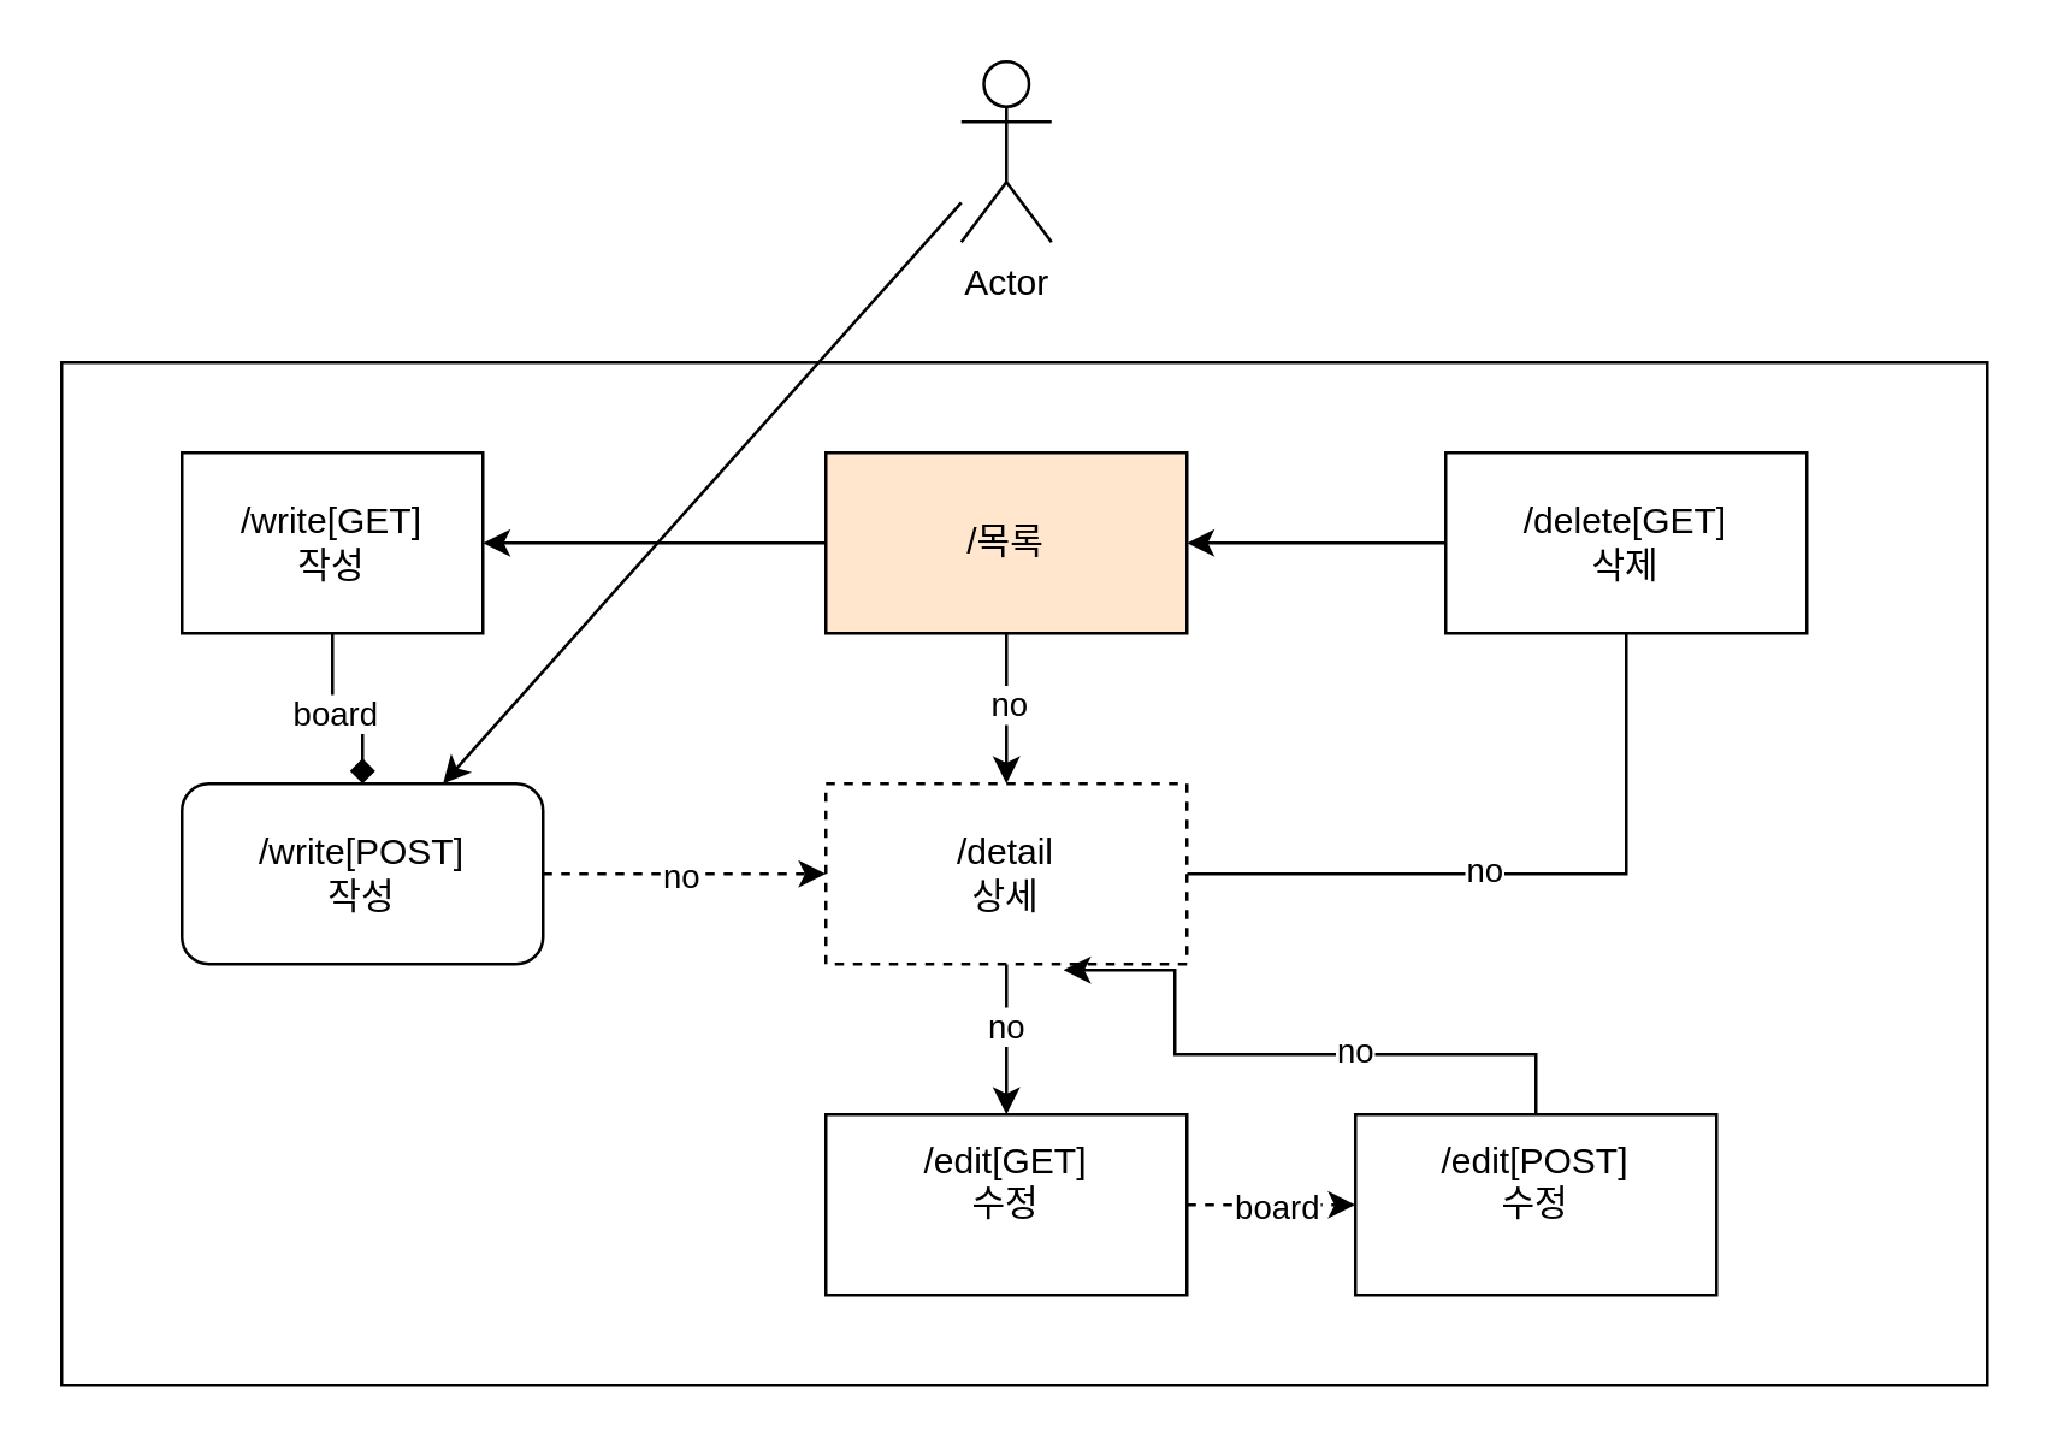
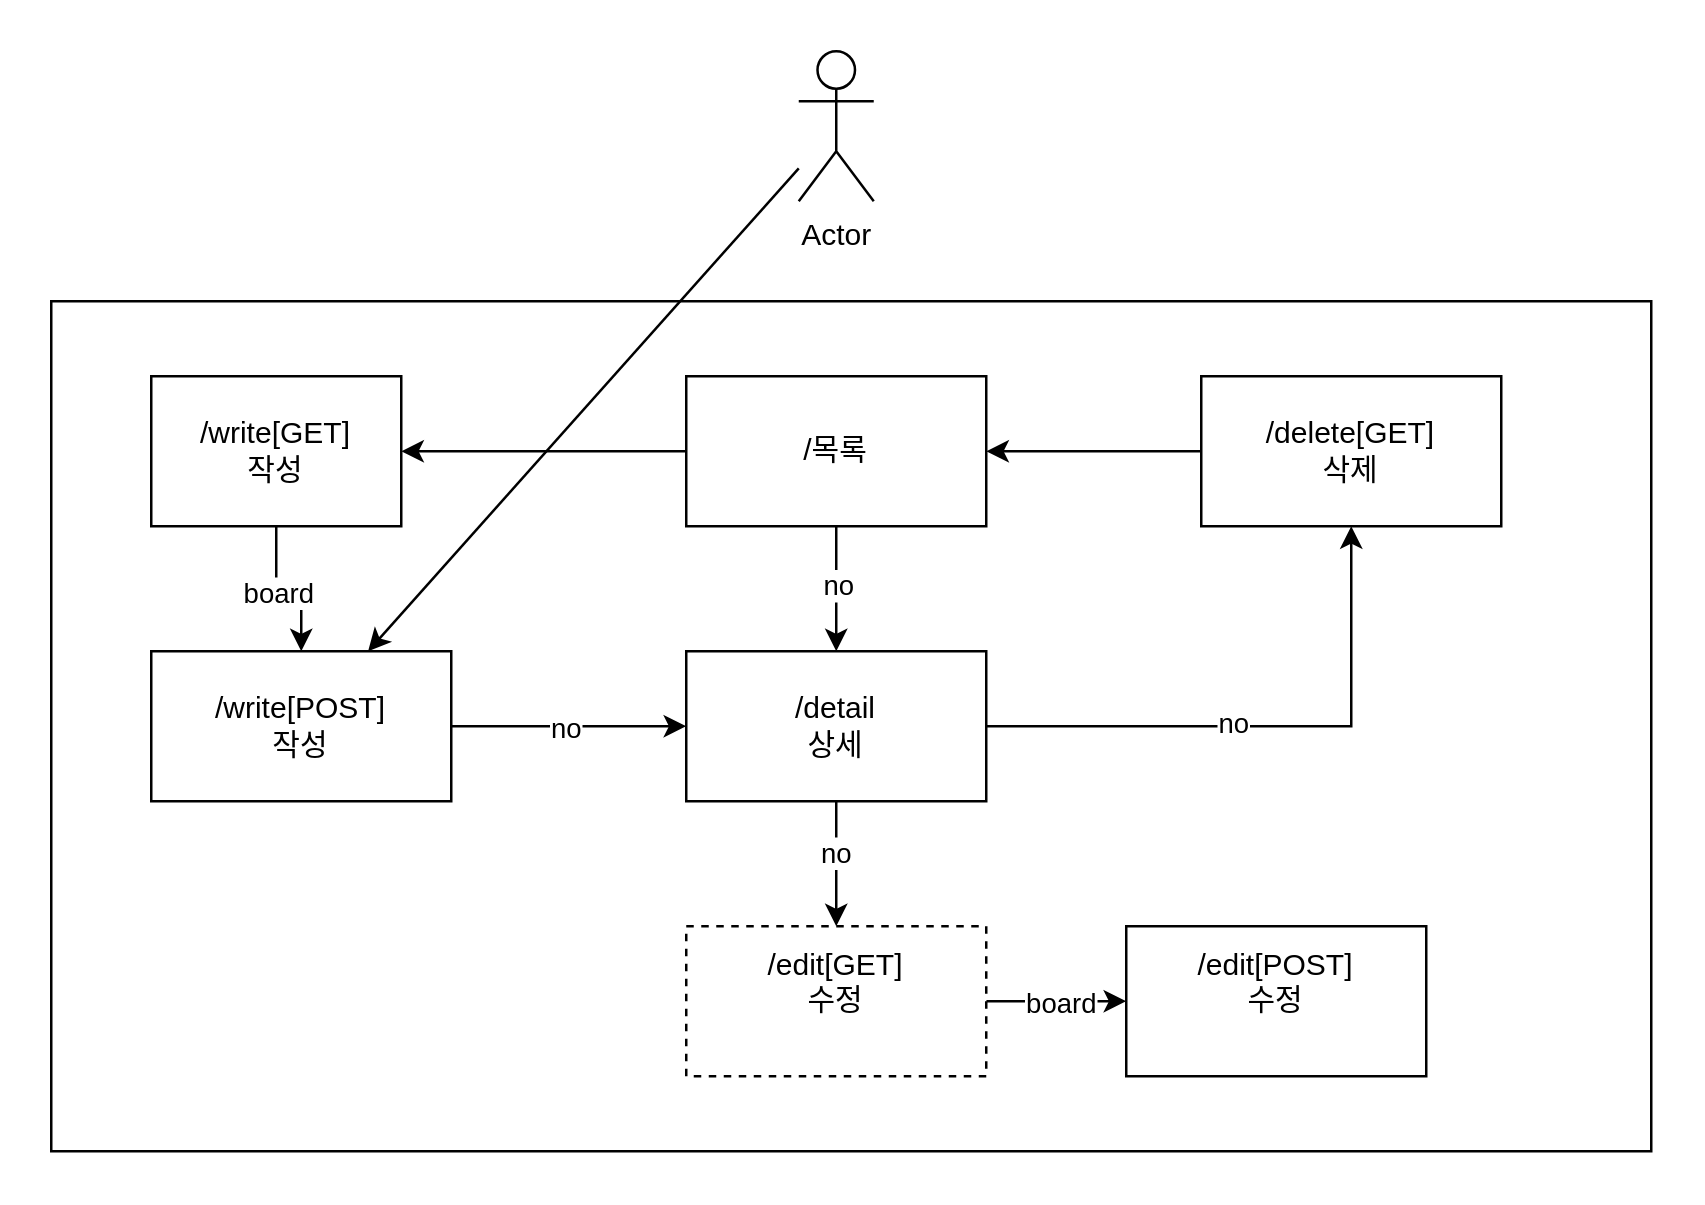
- <mxCell id="5" value="/목록" style="rounded=0;whiteSpace=wrap;html=1;fillColor=#ffe6cc;" vertex="1" parent="1"><mxGeometry x="274" y="150" width="120" height="60" as="geometry" /></mxCell>
+ <mxCell id="5" value="/목록" style="rounded=0;whiteSpace=wrap;html=1;" vertex="1" parent="1"><mxGeometry x="274" y="150" width="120" height="60" as="geometry" /></mxCell>
- <mxCell id="9" style="edgeStyle=orthogonalEdgeStyle;rounded=0;orthogonalLoop=1;jettySize=auto;html=1;endArrow=none;" edge="1" parent="1" source="11" target="27"><mxGeometry relative="1" as="geometry" /></mxCell>
+ <mxCell id="9" style="edgeStyle=orthogonalEdgeStyle;rounded=0;orthogonalLoop=1;jettySize=auto;html=1;" edge="1" parent="1" source="11" target="27"><mxGeometry relative="1" as="geometry" /></mxCell>
- <mxCell id="14" style="edgeStyle=orthogonalEdgeStyle;rounded=0;orthogonalLoop=1;jettySize=auto;html=1;endArrow=diamond;" edge="1" parent="1" source="16" target="19"><mxGeometry relative="1" as="geometry" /></mxCell>
+ <mxCell id="14" style="edgeStyle=orthogonalEdgeStyle;rounded=0;orthogonalLoop=1;jettySize=auto;html=1;" edge="1" parent="1" source="16" target="19"><mxGeometry relative="1" as="geometry" /></mxCell>
- <mxCell id="19" value="/write[POST]&lt;div&gt;작성&lt;/div&gt;" style="whiteSpace=wrap;html=1;rounded=1;" vertex="1" parent="1"><mxGeometry x="60" y="260" width="120" height="60" as="geometry" /></mxCell>
+ <mxCell id="19" value="/write[POST]&lt;div&gt;작성&lt;/div&gt;" style="rounded=0;whiteSpace=wrap;html=1;" vertex="1" parent="1"><mxGeometry x="60" y="260" width="120" height="60" as="geometry" /></mxCell>
- <mxCell id="17" style="edgeStyle=orthogonalEdgeStyle;rounded=0;orthogonalLoop=1;jettySize=auto;html=1;dashed=1;" edge="1" parent="1" source="19" target="11"><mxGeometry relative="1" as="geometry" /></mxCell>
+ <mxCell id="17" style="edgeStyle=orthogonalEdgeStyle;rounded=0;orthogonalLoop=1;jettySize=auto;html=1;" edge="1" parent="1" source="19" target="11"><mxGeometry relative="1" as="geometry" /></mxCell>
- <mxCell id="11" value="/detail&lt;div&gt;상세&lt;/div&gt;" style="rounded=0;whiteSpace=wrap;html=1;dashed=1;" vertex="1" parent="1"><mxGeometry x="274" y="260" width="120" height="60" as="geometry" /></mxCell>
+ <mxCell id="11" value="/detail&lt;div&gt;상세&lt;/div&gt;" style="rounded=0;whiteSpace=wrap;html=1;" vertex="1" parent="1"><mxGeometry x="274" y="260" width="120" height="60" as="geometry" /></mxCell>
- <mxCell id="23" style="edgeStyle=orthogonalEdgeStyle;rounded=0;orthogonalLoop=1;jettySize=auto;html=1;entryX=0.658;entryY=1.033;entryDx=0;entryDy=0;entryPerimeter=0;" edge="1" parent="1" source="25" target="11"><mxGeometry relative="1" as="geometry"><Array as="points"><mxPoint x="510" y="350" /><mxPoint x="390" y="350" /><mxPoint x="390" y="322" /></Array></mxGeometry></mxCell>
- <mxCell id="24" value="no" style="edgeLabel;html=1;align=center;verticalAlign=middle;resizable=0;points=[];" vertex="1" connectable="0" parent="23"><mxGeometry x="-0.214" y="4" relative="1" as="geometry"><mxPoint y="-6" as="offset" /></mxGeometry></mxCell>
- <mxCell id="22" value="/edit[GET]&lt;div&gt;수정&lt;/div&gt;&lt;div&gt;&lt;br&gt;&lt;/div&gt;" style="rounded=0;whiteSpace=wrap;html=1;" vertex="1" parent="1"><mxGeometry x="274" y="370" width="120" height="60" as="geometry" /></mxCell>
+ <mxCell id="22" value="/edit[GET]&lt;div&gt;수정&lt;/div&gt;&lt;div&gt;&lt;br&gt;&lt;/div&gt;" style="rounded=0;whiteSpace=wrap;html=1;dashed=1;" vertex="1" parent="1"><mxGeometry x="274" y="370" width="120" height="60" as="geometry" /></mxCell>
- <mxCell id="20" style="edgeStyle=orthogonalEdgeStyle;rounded=0;orthogonalLoop=1;jettySize=auto;html=1;dashed=1;" edge="1" parent="1" source="22" target="25"><mxGeometry relative="1" as="geometry" /></mxCell>
+ <mxCell id="20" style="edgeStyle=orthogonalEdgeStyle;rounded=0;orthogonalLoop=1;jettySize=auto;html=1;" edge="1" parent="1" source="22" target="25"><mxGeometry relative="1" as="geometry" /></mxCell>
